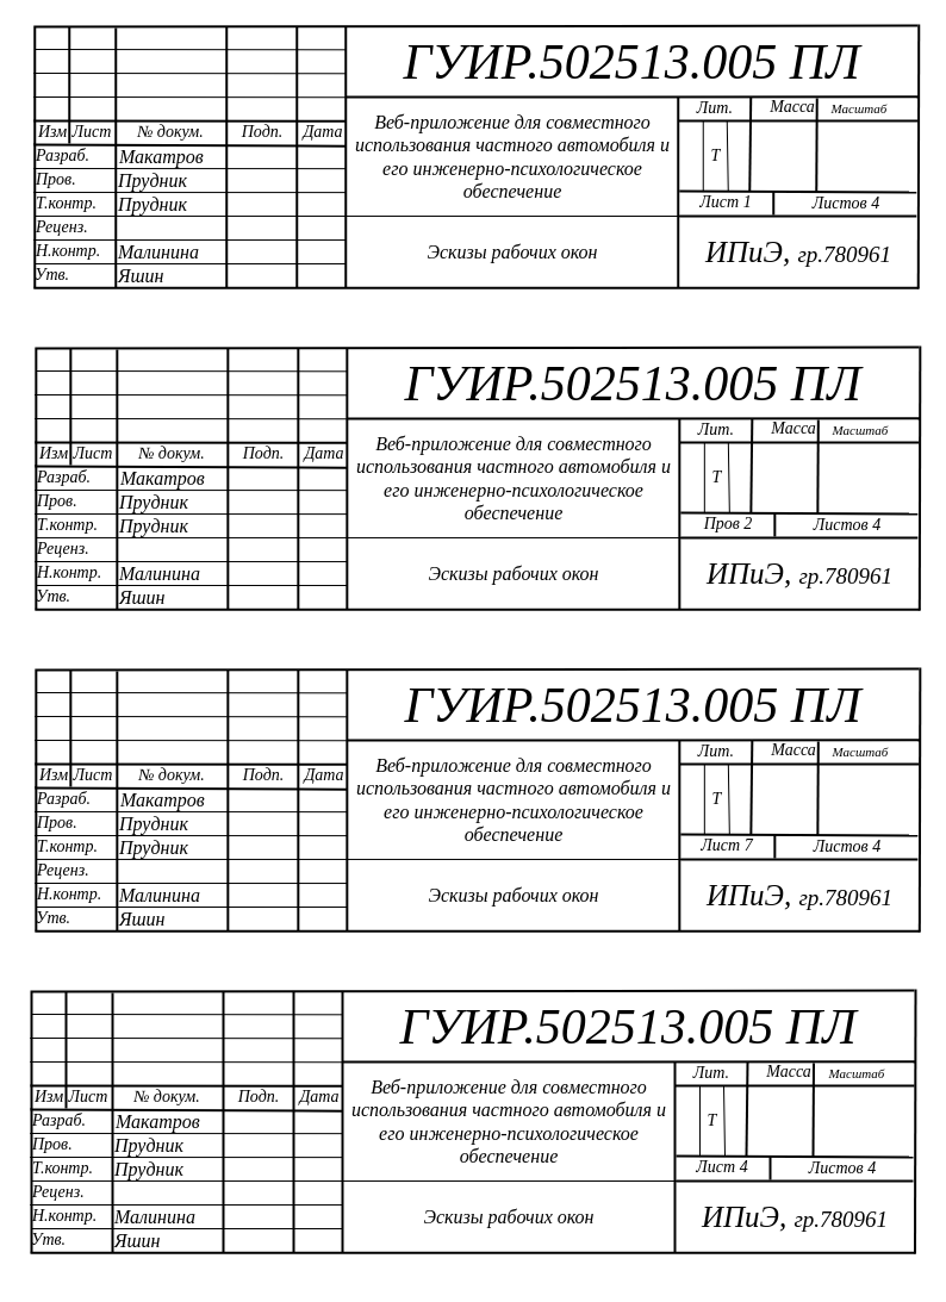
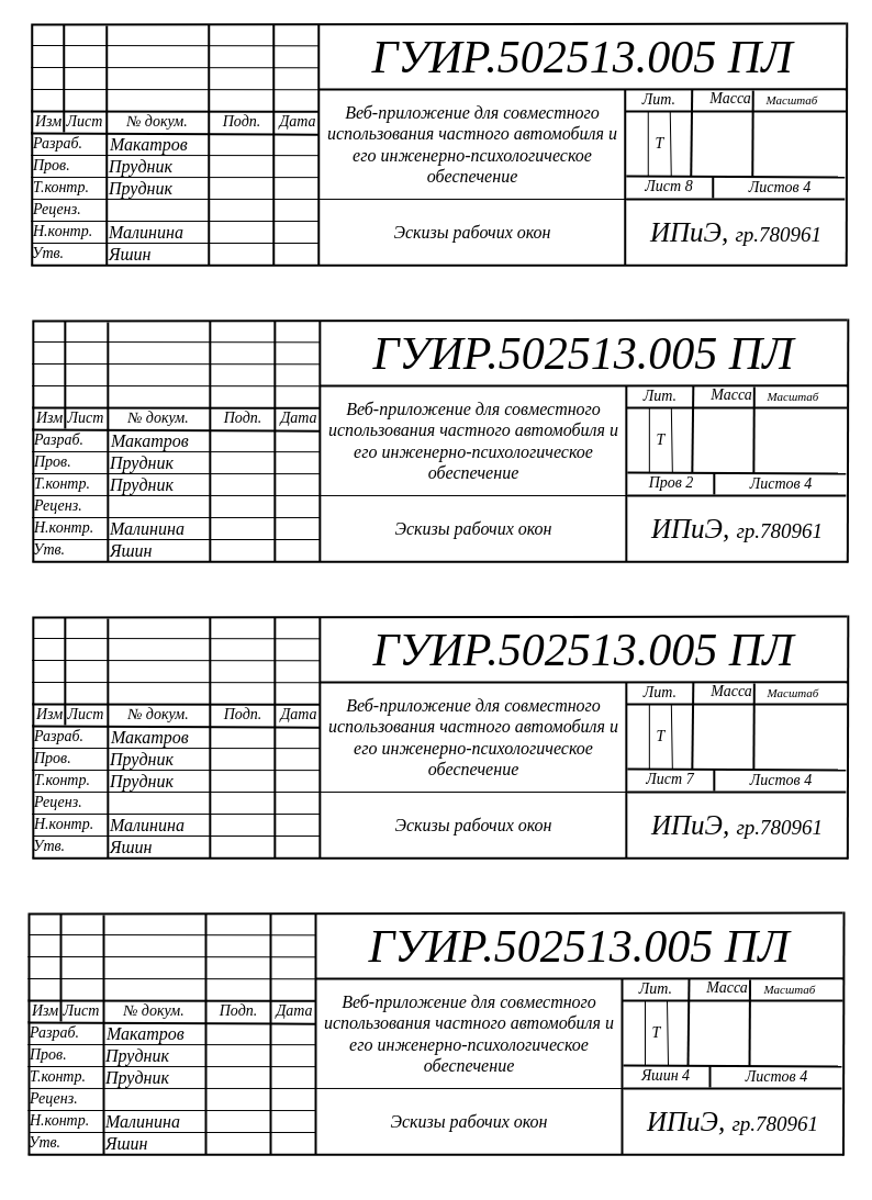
- <mxCell id="286" value="&lt;p style=&quot;margin-left: 0 ; margin-right: 0 ; margin-top: 0px ; margin-bottom: 0px ; text-indent: 0 ; direction: ltr&quot;&gt;&lt;font style=&quot;font-size: 14px ; font-family: &amp;#34;isocpeur&amp;#34; ; color: #000000 ; direction: ltr ; letter-spacing: 0px ; line-height: 120% ; opacity: 1&quot;&gt;&lt;span&gt;Лист 1&lt;/span&gt;&lt;/font&gt;&lt;/p&gt;" style="verticalAlign=middle;align=center;vsdxID=47;fillColor=none;gradientColor=none;shape=stencil(nZBLDoAgDERP0z3SIyjew0SURgSD+Lu9kMZoXLhwN9O+tukAlrNpJg1SzDH4QW/URgNYgZTkjA4UkwJUgGXng+6DX1zLfmoymdXo17xh5zmRJ6Q42BWCfc2oJfdAr+Yv+AP9Cb7OJ3H/2JG1HNGz/84klThPVCc=);strokeColor=none;labelBackgroundColor=none;rounded=0;html=1;whiteSpace=wrap;fontStyle=2" vertex="1" parent="1"><mxGeometry x="569.75" y="160" width="78" height="20" as="geometry" /></mxCell>
+ <mxCell id="286" value="&lt;p style=&quot;margin-left: 0 ; margin-right: 0 ; margin-top: 0px ; margin-bottom: 0px ; text-indent: 0 ; direction: ltr&quot;&gt;&lt;font style=&quot;font-size: 14px ; font-family: &amp;#34;isocpeur&amp;#34; ; color: #000000 ; direction: ltr ; letter-spacing: 0px ; line-height: 120% ; opacity: 1&quot;&gt;&lt;span&gt;Лист 8&lt;/span&gt;&lt;/font&gt;&lt;/p&gt;" style="verticalAlign=middle;align=center;vsdxID=47;fillColor=none;gradientColor=none;shape=stencil(nZBLDoAgDERP0z3SIyjew0SURgSD+Lu9kMZoXLhwN9O+tukAlrNpJg1SzDH4QW/URgNYgZTkjA4UkwJUgGXng+6DX1zLfmoymdXo17xh5zmRJ6Q42BWCfc2oJfdAr+Yv+AP9Cb7OJ3H/2JG1HNGz/84klThPVCc=);strokeColor=none;labelBackgroundColor=none;rounded=0;html=1;whiteSpace=wrap;fontStyle=2" vertex="1" parent="1"><mxGeometry x="569.75" y="160" width="78" height="20" as="geometry" /></mxCell>
- <mxCell id="289" value="&lt;p style=&quot;margin-left: 0 ; margin-right: 0 ; margin-top: 0px ; margin-bottom: 0px ; text-indent: 0 ; direction: ltr&quot;&gt;&lt;font style=&quot;font-size: 14px ; font-family: &amp;#34;isocpeur&amp;#34; ; color: #000000 ; direction: ltr ; letter-spacing: 0px ; line-height: 120% ; opacity: 1&quot;&gt;&lt;span&gt;Лист 4&lt;/span&gt;&lt;/font&gt;&lt;/p&gt;" style="verticalAlign=middle;align=center;vsdxID=47;fillColor=none;gradientColor=none;shape=stencil(nZBLDoAgDERP0z3SIyjew0SURgSD+Lu9kMZoXLhwN9O+tukAlrNpJg1SzDH4QW/URgNYgZTkjA4UkwJUgGXng+6DX1zLfmoymdXo17xh5zmRJ6Q42BWCfc2oJfdAr+Yv+AP9Cb7OJ3H/2JG1HNGz/84klThPVCc=);strokeColor=none;labelBackgroundColor=none;rounded=0;html=1;whiteSpace=wrap;fontStyle=2" vertex="1" parent="1"><mxGeometry x="567" y="970" width="78" height="20" as="geometry" /></mxCell>
+ <mxCell id="289" value="&lt;p style=&quot;margin-left: 0 ; margin-right: 0 ; margin-top: 0px ; margin-bottom: 0px ; text-indent: 0 ; direction: ltr&quot;&gt;&lt;font style=&quot;font-size: 14px ; font-family: &amp;#34;isocpeur&amp;#34; ; color: #000000 ; direction: ltr ; letter-spacing: 0px ; line-height: 120% ; opacity: 1&quot;&gt;&lt;span&gt;Яшин 4&lt;/span&gt;&lt;/font&gt;&lt;/p&gt;" style="verticalAlign=middle;align=center;vsdxID=47;fillColor=none;gradientColor=none;shape=stencil(nZBLDoAgDERP0z3SIyjew0SURgSD+Lu9kMZoXLhwN9O+tukAlrNpJg1SzDH4QW/URgNYgZTkjA4UkwJUgGXng+6DX1zLfmoymdXo17xh5zmRJ6Q42BWCfc2oJfdAr+Yv+AP9Cb7OJ3H/2JG1HNGz/84klThPVCc=);strokeColor=none;labelBackgroundColor=none;rounded=0;html=1;whiteSpace=wrap;fontStyle=2" vertex="1" parent="1"><mxGeometry x="567" y="970" width="78" height="20" as="geometry" /></mxCell>
